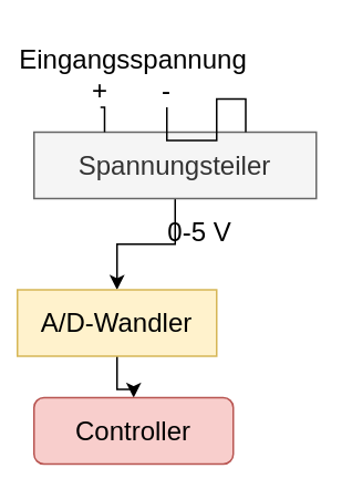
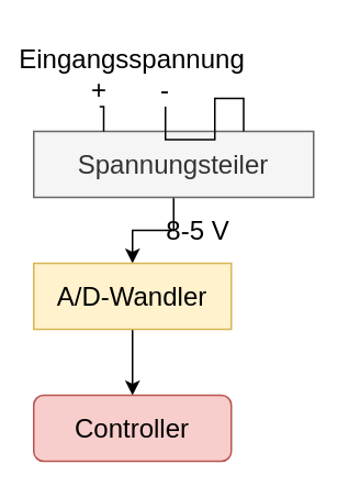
- <mxCell id="12" value="0-5 V" style="text;html=1;strokeColor=none;fillColor=none;align=center;verticalAlign=middle;whiteSpace=wrap;rounded=0;fontSize=16;" parent="1" vertex="1"><mxGeometry x="90" y="129" width="60" height="20" as="geometry" /></mxCell>
+ <mxCell id="12" value="8-5 V" style="text;html=1;strokeColor=none;fillColor=none;align=center;verticalAlign=middle;whiteSpace=wrap;rounded=0;fontSize=16;" parent="1" vertex="1"><mxGeometry x="90" y="129" width="60" height="20" as="geometry" /></mxCell>
- <mxCell id="5" value="&lt;font style=&quot;font-size: 16px;&quot;&gt;A/D-Wandler&lt;/font&gt;" style="rounded=0;whiteSpace=wrap;html=1;fontSize=16;fillColor=#fff2cc;strokeColor=#d6b656;" parent="1" vertex="1"><mxGeometry x="10" y="174" width="120" height="40" as="geometry" /></mxCell>
+ <mxCell id="5" value="&lt;font style=&quot;font-size: 16px;&quot;&gt;A/D-Wandler&lt;/font&gt;" style="rounded=0;whiteSpace=wrap;html=1;fontSize=16;fillColor=#fff2cc;strokeColor=#d6b656;" parent="1" vertex="1"><mxGeometry x="20" y="159" width="120" height="40" as="geometry" /></mxCell>
